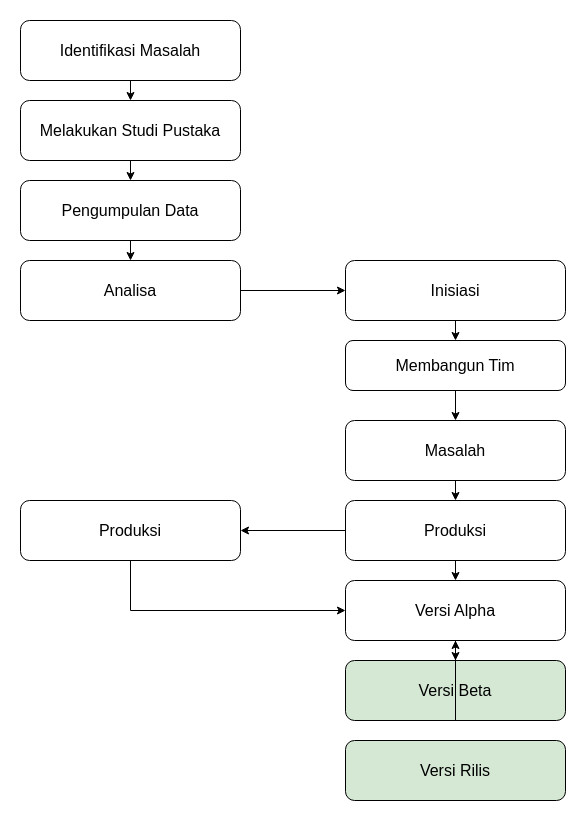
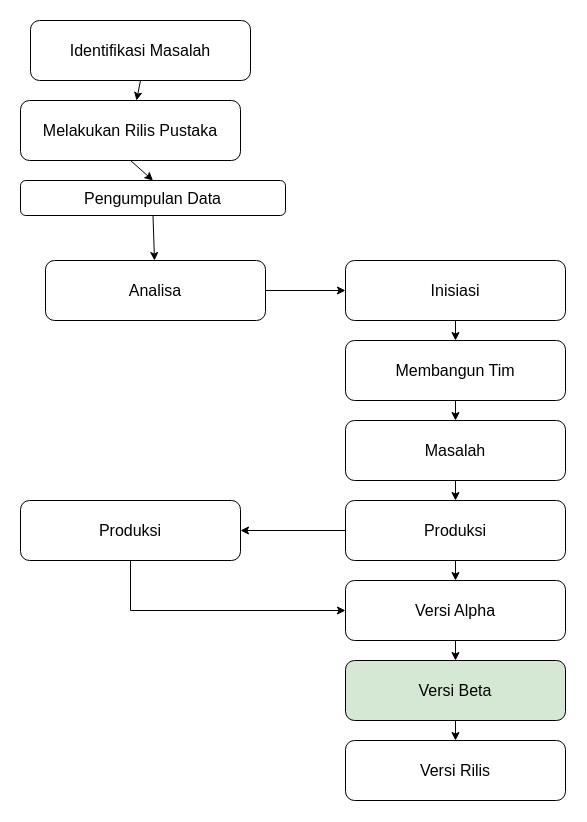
- <mxCell id="2" value="Identifikasi Masalah" style="rounded=1;whiteSpace=wrap;html=1;fontSize=16;" vertex="1" parent="1"><mxGeometry x="20" y="20" width="220" height="60" as="geometry" /></mxCell>
+ <mxCell id="2" value="Identifikasi Masalah" style="rounded=1;whiteSpace=wrap;html=1;fontSize=16;" vertex="1" parent="1"><mxGeometry x="30" y="20" width="220" height="60" as="geometry" /></mxCell>
- <mxCell id="3" value="Melakukan Studi Pustaka" style="rounded=1;whiteSpace=wrap;html=1;fontSize=16;" vertex="1" parent="1"><mxGeometry x="20" y="100" width="220" height="60" as="geometry" /></mxCell>
+ <mxCell id="3" value="Melakukan Rilis Pustaka" style="rounded=1;whiteSpace=wrap;html=1;fontSize=16;" vertex="1" parent="1"><mxGeometry x="20" y="100" width="220" height="60" as="geometry" /></mxCell>
- <mxCell id="4" value="Pengumpulan Data" style="rounded=1;whiteSpace=wrap;html=1;fontSize=16;" vertex="1" parent="1"><mxGeometry x="20" y="180" width="220" height="60" as="geometry" /></mxCell>
+ <mxCell id="4" value="Pengumpulan Data" style="rounded=1;whiteSpace=wrap;html=1;fontSize=16;" vertex="1" parent="1"><mxGeometry x="20" y="180" width="265" height="35" as="geometry" /></mxCell>
- <mxCell id="5" value="Analisa" style="rounded=1;whiteSpace=wrap;html=1;fontSize=16;" vertex="1" parent="1"><mxGeometry x="20" y="260" width="220" height="60" as="geometry" /></mxCell>
+ <mxCell id="5" value="Analisa" style="rounded=1;whiteSpace=wrap;html=1;fontSize=16;" vertex="1" parent="1"><mxGeometry x="45" y="260" width="220" height="60" as="geometry" /></mxCell>
- <mxCell id="7" value="Membangun Tim" style="rounded=1;whiteSpace=wrap;html=1;fontSize=16;" vertex="1" parent="1"><mxGeometry x="345" y="340" width="220" height="50" as="geometry" /></mxCell>
+ <mxCell id="7" value="Membangun Tim" style="rounded=1;whiteSpace=wrap;html=1;fontSize=16;" vertex="1" parent="1"><mxGeometry x="345" y="340" width="220" height="60" as="geometry" /></mxCell>
- <mxCell id="23" value="" style="endArrow=classic;html=1;rounded=0;exitX=0.5;exitY=1;exitDx=0;exitDy=0;" edge="1" parent="1" source="11" target="10"><mxGeometry width="50" height="50" relative="1" as="geometry"><mxPoint x="475" y="580" as="sourcePoint" /><mxPoint x="475" y="600" as="targetPoint" /></mxGeometry></mxCell>
+ <mxCell id="23" value="" style="endArrow=classic;html=1;rounded=0;exitX=0.5;exitY=1;exitDx=0;exitDy=0;entryX=0.5;entryY=0;entryDx=0;entryDy=0;" edge="1" parent="1" source="11" target="12"><mxGeometry width="50" height="50" relative="1" as="geometry"><mxPoint x="475" y="580" as="sourcePoint" /><mxPoint x="475" y="600" as="targetPoint" /></mxGeometry></mxCell>
- <mxCell id="12" value="Versi Rilis" style="rounded=1;whiteSpace=wrap;html=1;fontSize=16;fillColor=#d5e8d4;" vertex="1" parent="1"><mxGeometry x="345" y="740" width="220" height="60" as="geometry" /></mxCell>
+ <mxCell id="12" value="Versi Rilis" style="rounded=1;whiteSpace=wrap;html=1;fontSize=16;" vertex="1" parent="1"><mxGeometry x="345" y="740" width="220" height="60" as="geometry" /></mxCell>
